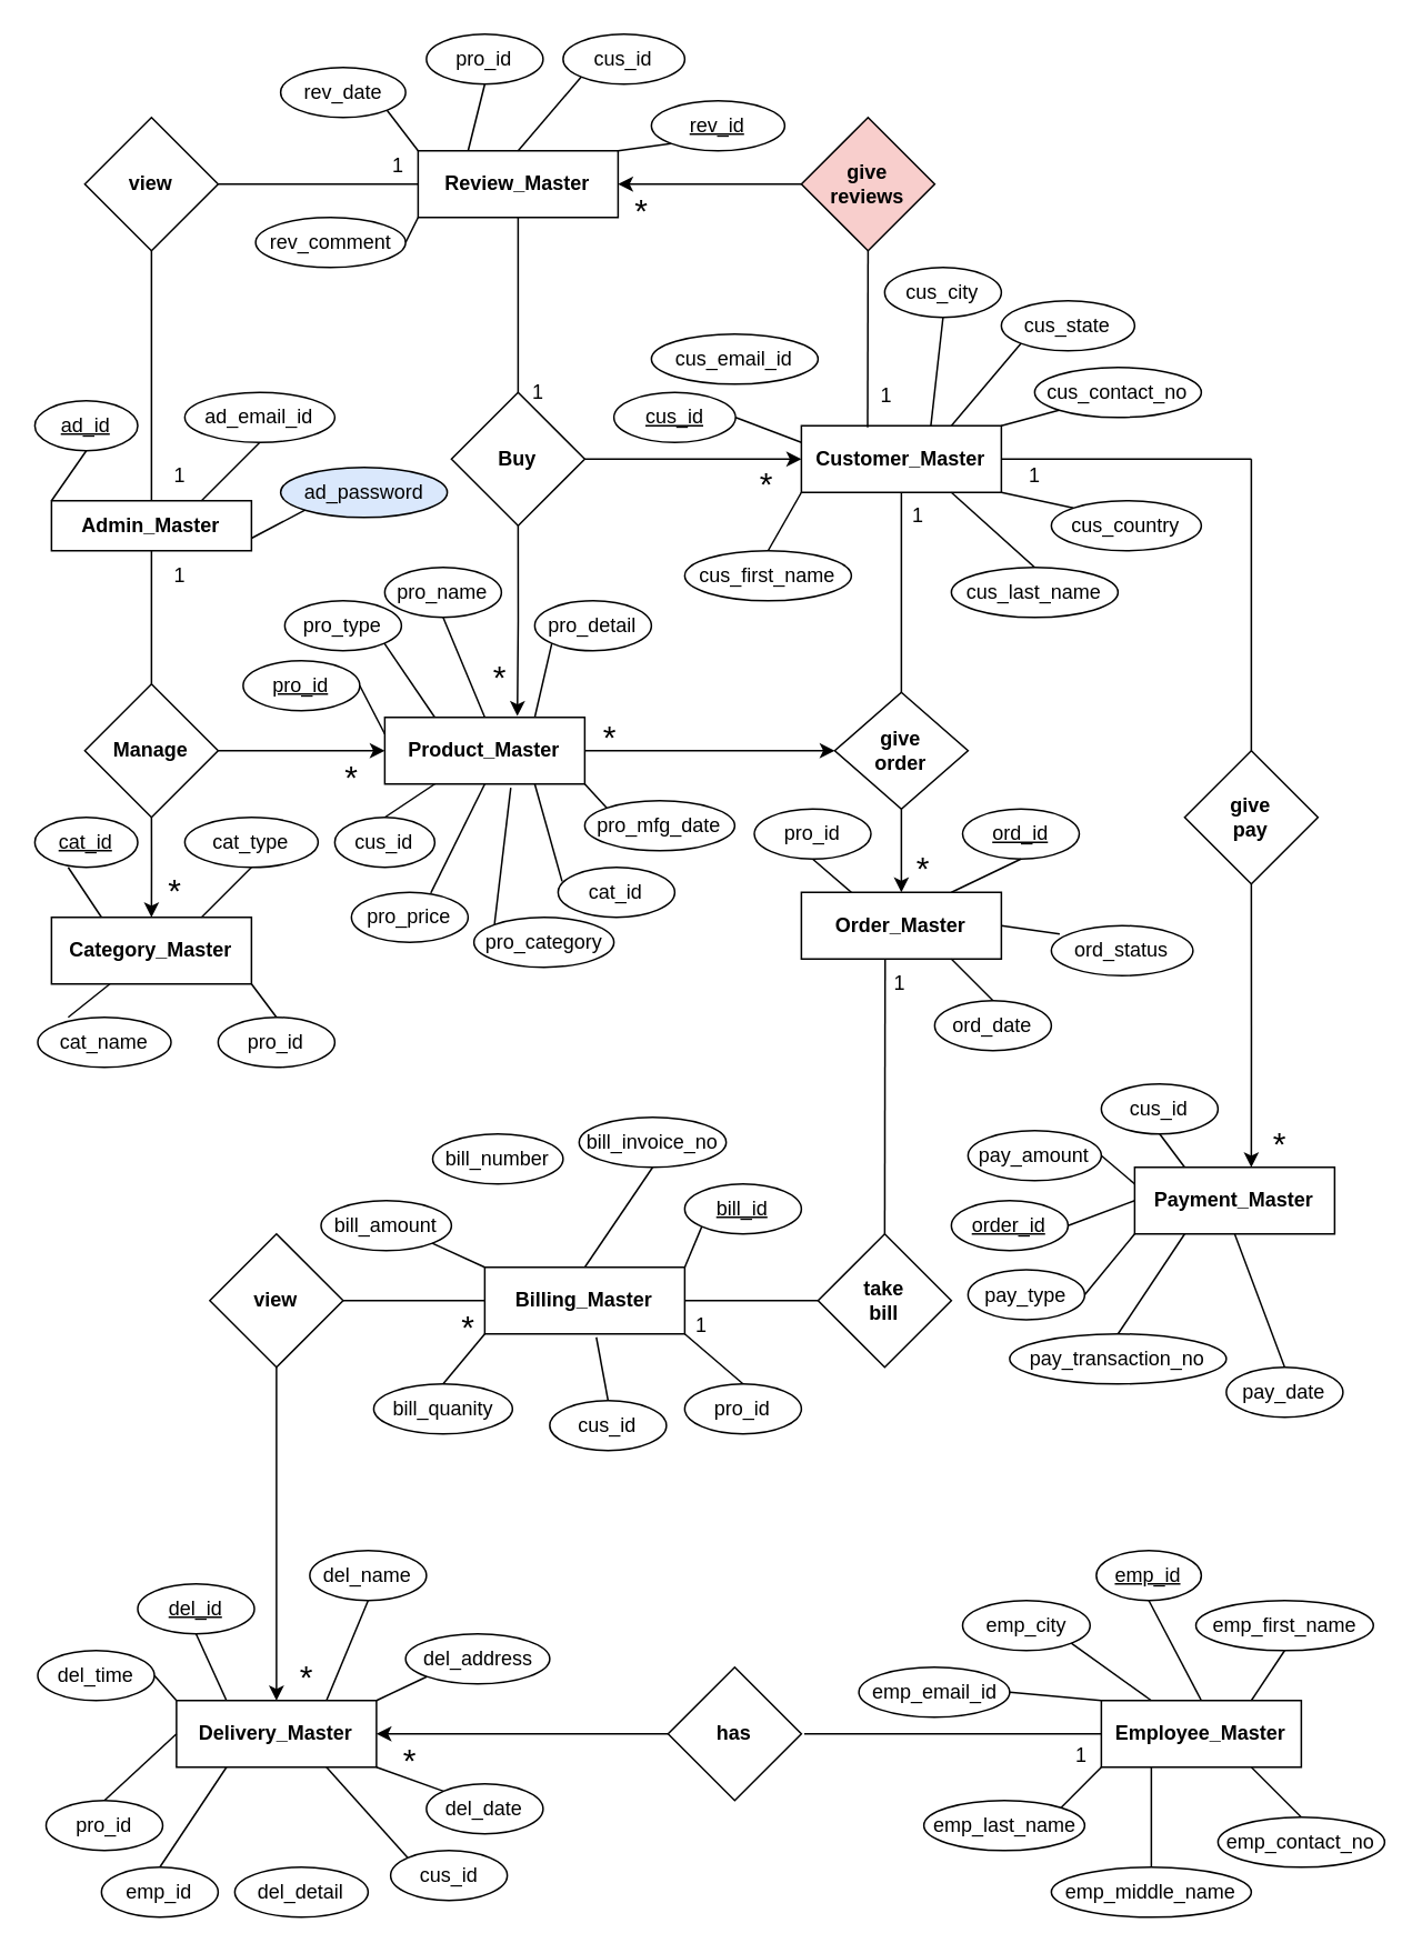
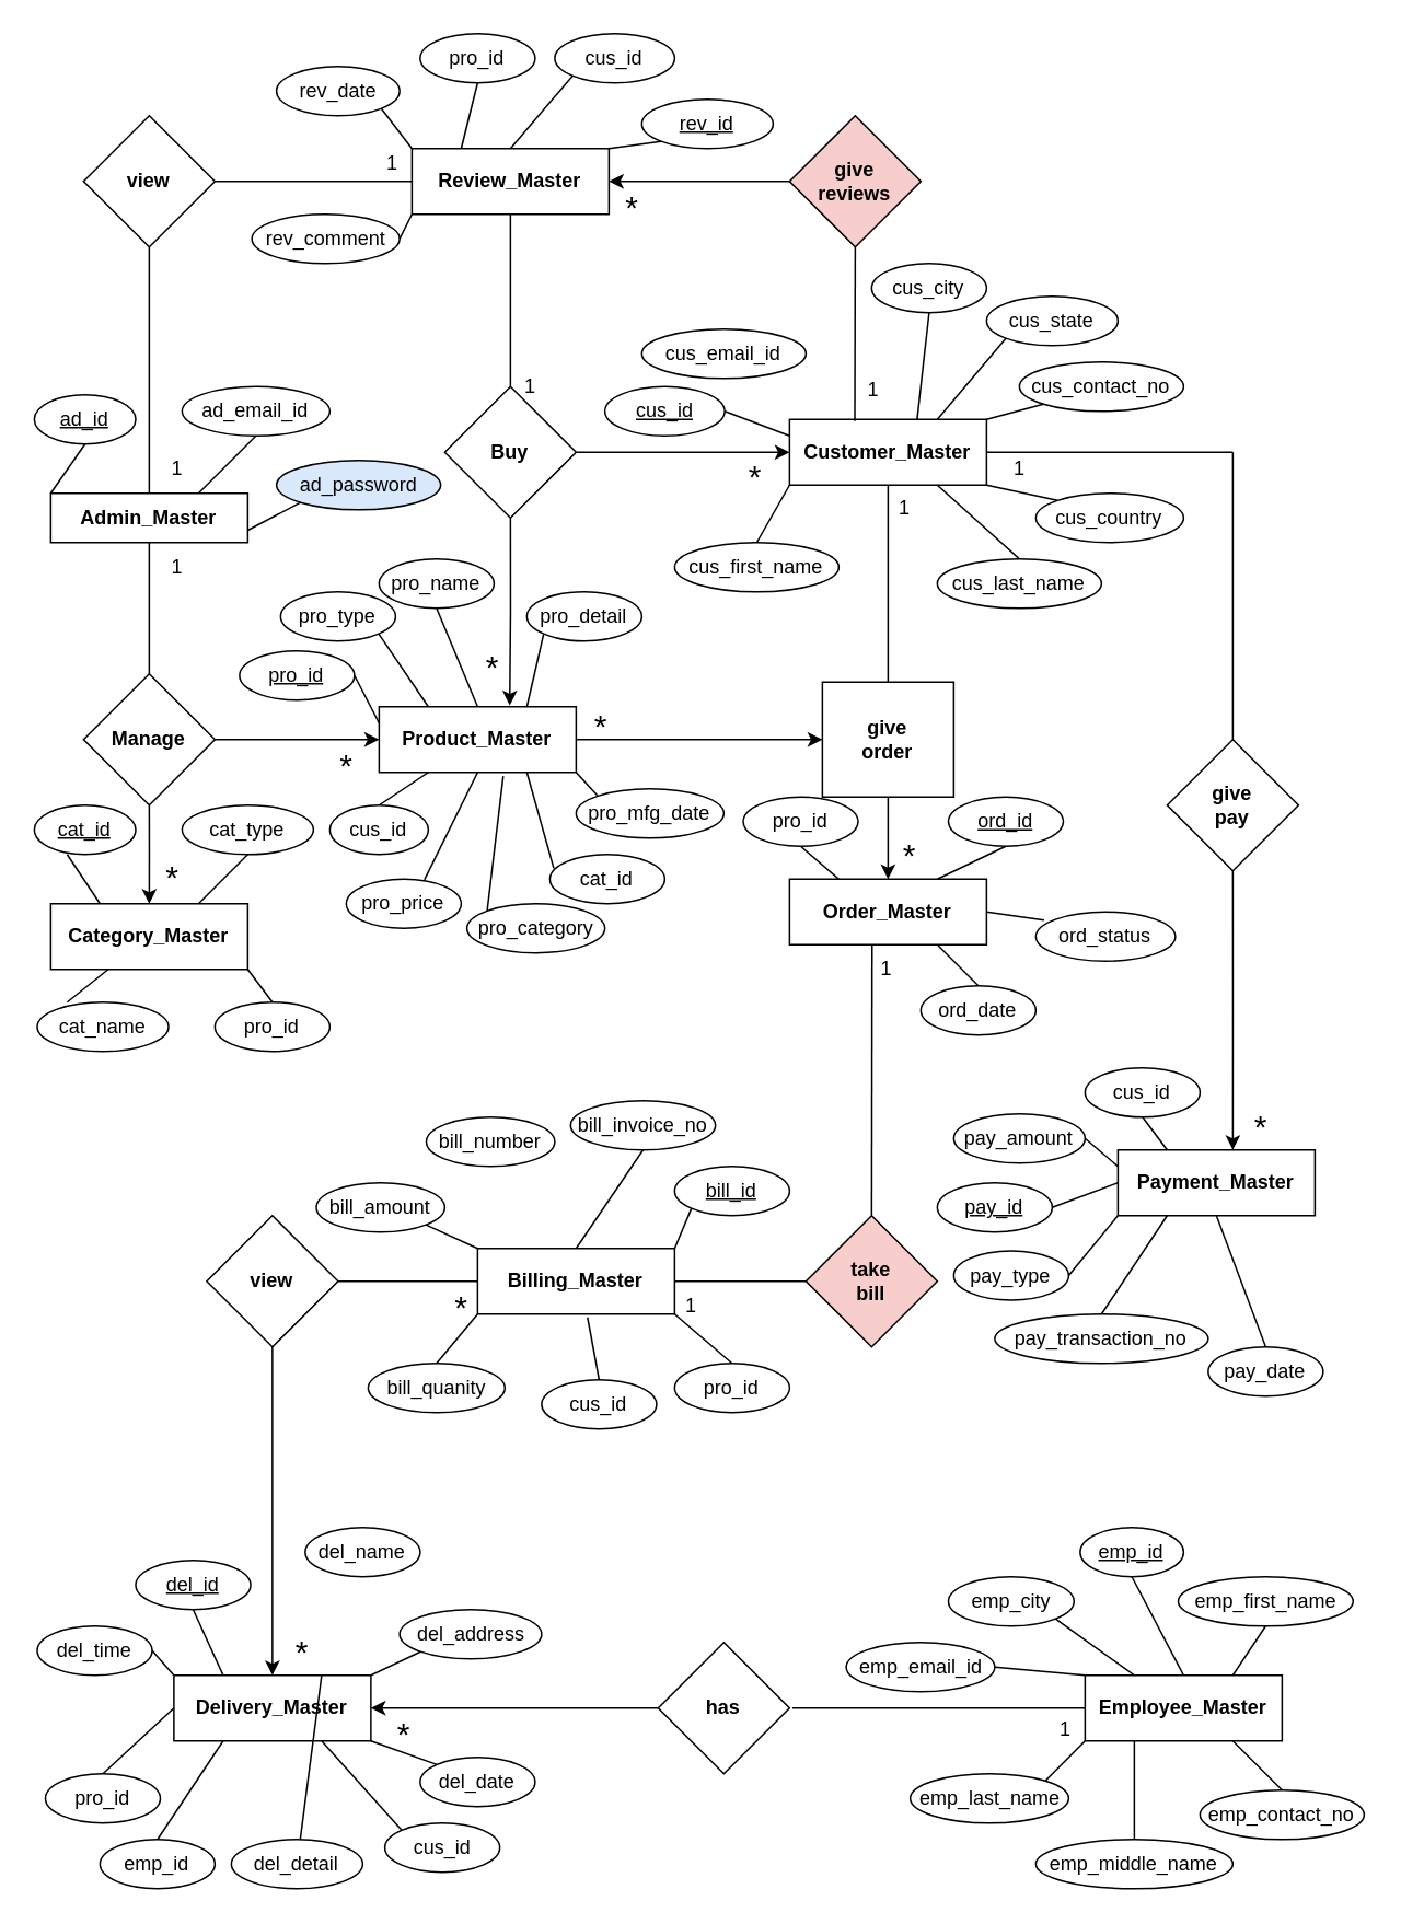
- <mxCell id="76" value="&lt;b&gt;give&lt;br&gt;order&lt;/b&gt;" style="rhombus;whiteSpace=wrap;html=1;strokeWidth=1;" parent="1" vertex="1"><mxGeometry x="500.25" y="415" width="80" height="70" as="geometry" /></mxCell>
+ <mxCell id="76" value="&lt;b&gt;give&lt;br&gt;order&lt;/b&gt;" style="whiteSpace=wrap;html=1;strokeWidth=1;rounded=0;" parent="1" vertex="1"><mxGeometry x="500.25" y="415" width="80" height="70" as="geometry" /></mxCell>
- <mxCell id="90" value="&lt;u&gt;order_id&lt;/u&gt;" style="ellipse;whiteSpace=wrap;html=1;strokeWidth=1;" parent="1" vertex="1"><mxGeometry x="570.25" y="720" width="70" height="30" as="geometry" /></mxCell>
+ <mxCell id="90" value="&lt;u&gt;pay_id&lt;/u&gt;" style="ellipse;whiteSpace=wrap;html=1;strokeWidth=1;" parent="1" vertex="1"><mxGeometry x="570.25" y="720" width="70" height="30" as="geometry" /></mxCell>
- <mxCell id="121" value="&lt;b&gt;take&lt;br&gt;bill&lt;/b&gt;" style="rhombus;whiteSpace=wrap;html=1;strokeWidth=1;" parent="1" vertex="1"><mxGeometry x="490.25" y="740" width="80" height="80" as="geometry" /></mxCell>
+ <mxCell id="121" value="&lt;b&gt;take&lt;br&gt;bill&lt;/b&gt;" style="rhombus;whiteSpace=wrap;html=1;strokeWidth=1;fillColor=#f8cecc;" parent="1" vertex="1"><mxGeometry x="490.25" y="740" width="80" height="80" as="geometry" /></mxCell>
- <mxCell id="134" value="" style="endArrow=none;html=1;rounded=0;exitX=0.75;exitY=0;exitDx=0;exitDy=0;entryX=0.5;entryY=1;entryDx=0;entryDy=0;strokeWidth=1;" parent="1" source="102" target="103" edge="1"><mxGeometry width="50" height="50" relative="1" as="geometry"><mxPoint x="402" y="950" as="sourcePoint" /><mxPoint x="452" y="900" as="targetPoint" /></mxGeometry></mxCell>
+ <mxCell id="134" value="" style="endArrow=none;html=1;rounded=0;exitX=0.75;exitY=0;exitDx=0;exitDy=0;strokeWidth=1;" parent="1" source="102" target="108" edge="1"><mxGeometry width="50" height="50" relative="1" as="geometry"><mxPoint x="402" y="950" as="sourcePoint" /><mxPoint x="452" y="900" as="targetPoint" /></mxGeometry></mxCell>
